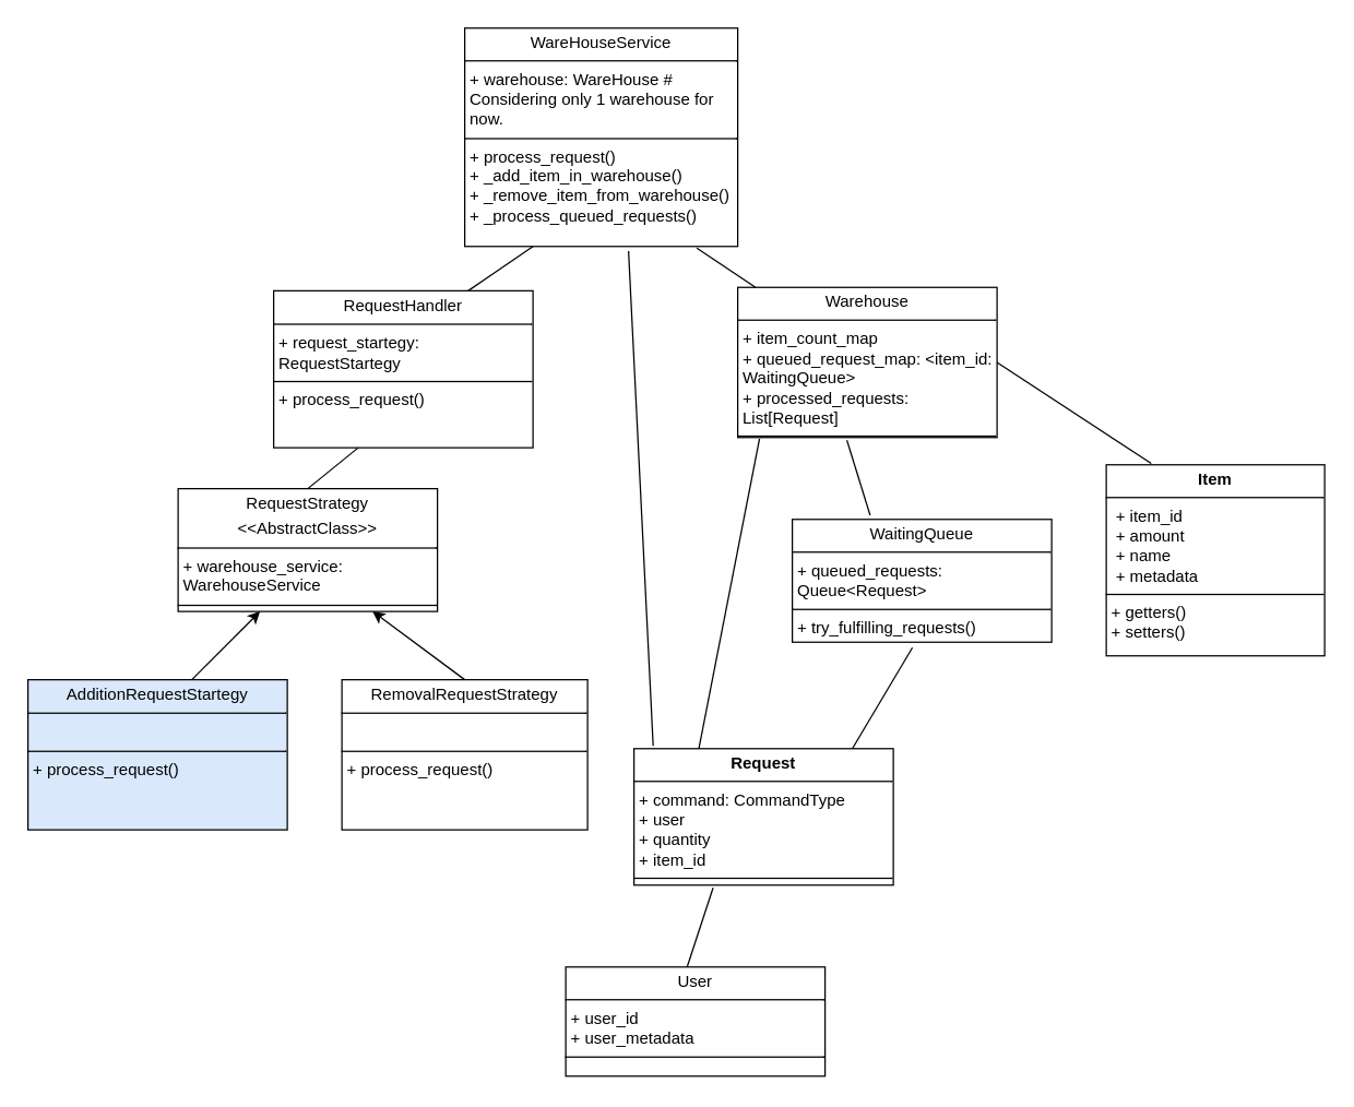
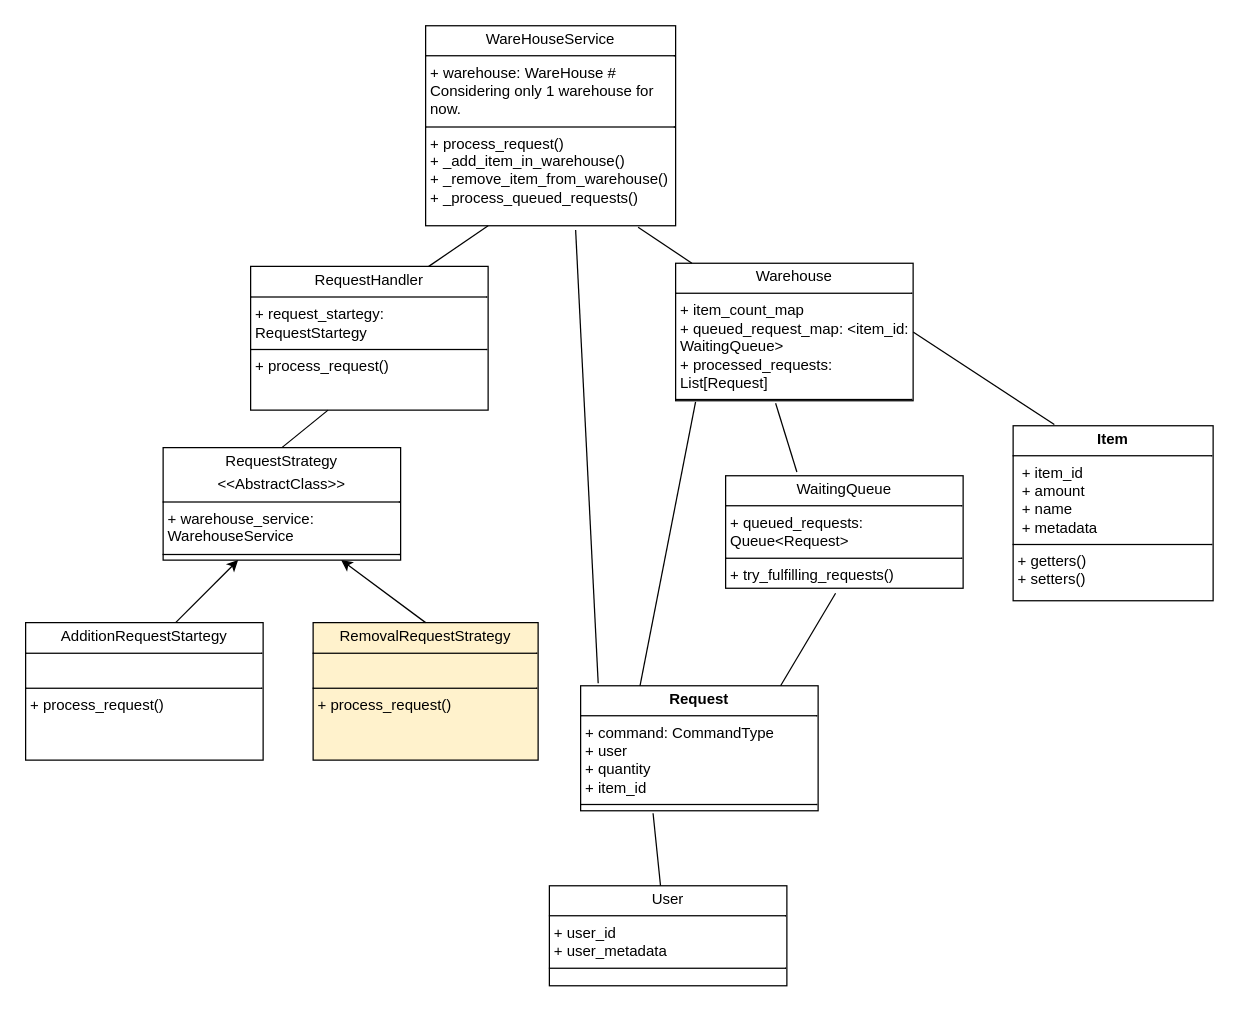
- <mxCell id="16" value="&lt;p style=&quot;margin:0px;margin-top:4px;text-align:center;&quot;&gt;AdditionRequestStartegy&lt;/p&gt;&lt;hr size=&quot;1&quot; style=&quot;border-style:solid;&quot;&gt;&lt;p style=&quot;margin:0px;margin-left:4px;&quot;&gt;&lt;br&gt;&lt;/p&gt;&lt;hr size=&quot;1&quot; style=&quot;border-style:solid;&quot;&gt;&lt;p style=&quot;margin:0px;margin-left:4px;&quot;&gt;+ process_request()&lt;/p&gt;" style="verticalAlign=top;align=left;overflow=fill;html=1;whiteSpace=wrap;fillColor=#dae8fc;" vertex="1" parent="1"><mxGeometry x="20" y="497.5" width="190" height="110" as="geometry" /></mxCell>
+ <mxCell id="16" value="&lt;p style=&quot;margin:0px;margin-top:4px;text-align:center;&quot;&gt;AdditionRequestStartegy&lt;/p&gt;&lt;hr size=&quot;1&quot; style=&quot;border-style:solid;&quot;&gt;&lt;p style=&quot;margin:0px;margin-left:4px;&quot;&gt;&lt;br&gt;&lt;/p&gt;&lt;hr size=&quot;1&quot; style=&quot;border-style:solid;&quot;&gt;&lt;p style=&quot;margin:0px;margin-left:4px;&quot;&gt;+ process_request()&lt;/p&gt;" style="verticalAlign=top;align=left;overflow=fill;html=1;whiteSpace=wrap;" vertex="1" parent="1"><mxGeometry x="20" y="497.5" width="190" height="110" as="geometry" /></mxCell>
- <mxCell id="17" value="&lt;p style=&quot;margin:0px;margin-top:4px;text-align:center;&quot;&gt;RemovalRequestStrategy&lt;/p&gt;&lt;hr size=&quot;1&quot; style=&quot;border-style:solid;&quot;&gt;&lt;p style=&quot;margin:0px;margin-left:4px;&quot;&gt;&lt;br&gt;&lt;/p&gt;&lt;hr size=&quot;1&quot; style=&quot;border-style:solid;&quot;&gt;&lt;p style=&quot;margin:0px;margin-left:4px;&quot;&gt;+ process_request()&lt;/p&gt;" style="verticalAlign=top;align=left;overflow=fill;html=1;whiteSpace=wrap;" vertex="1" parent="1"><mxGeometry x="250" y="497.5" width="180" height="110" as="geometry" /></mxCell>
+ <mxCell id="17" value="&lt;p style=&quot;margin:0px;margin-top:4px;text-align:center;&quot;&gt;RemovalRequestStrategy&lt;/p&gt;&lt;hr size=&quot;1&quot; style=&quot;border-style:solid;&quot;&gt;&lt;p style=&quot;margin:0px;margin-left:4px;&quot;&gt;&lt;br&gt;&lt;/p&gt;&lt;hr size=&quot;1&quot; style=&quot;border-style:solid;&quot;&gt;&lt;p style=&quot;margin:0px;margin-left:4px;&quot;&gt;+ process_request()&lt;/p&gt;" style="verticalAlign=top;align=left;overflow=fill;html=1;whiteSpace=wrap;fillColor=#fff2cc;" vertex="1" parent="1"><mxGeometry x="250" y="497.5" width="180" height="110" as="geometry" /></mxCell>
- <mxCell id="8" value="&lt;p style=&quot;margin:0px;margin-top:4px;text-align:center;&quot;&gt;User&lt;/p&gt;&lt;hr size=&quot;1&quot; style=&quot;border-style:solid;&quot;&gt;&lt;p style=&quot;margin:0px;margin-left:4px;&quot;&gt;+ user_id&lt;/p&gt;&lt;p style=&quot;margin:0px;margin-left:4px;&quot;&gt;+ user_metadata&lt;/p&gt;&lt;hr size=&quot;1&quot; style=&quot;border-style:solid;&quot;&gt;&lt;p style=&quot;margin:0px;margin-left:4px;&quot;&gt;&lt;br&gt;&lt;/p&gt;" style="verticalAlign=top;align=left;overflow=fill;html=1;whiteSpace=wrap;" vertex="1" parent="1"><mxGeometry x="414" y="708.02" width="190" height="80" as="geometry" /></mxCell>
+ <mxCell id="8" value="&lt;p style=&quot;margin:0px;margin-top:4px;text-align:center;&quot;&gt;User&lt;/p&gt;&lt;hr size=&quot;1&quot; style=&quot;border-style:solid;&quot;&gt;&lt;p style=&quot;margin:0px;margin-left:4px;&quot;&gt;+ user_id&lt;/p&gt;&lt;p style=&quot;margin:0px;margin-left:4px;&quot;&gt;+ user_metadata&lt;/p&gt;&lt;hr size=&quot;1&quot; style=&quot;border-style:solid;&quot;&gt;&lt;p style=&quot;margin:0px;margin-left:4px;&quot;&gt;&lt;br&gt;&lt;/p&gt;" style="verticalAlign=top;align=left;overflow=fill;html=1;whiteSpace=wrap;" vertex="1" parent="1"><mxGeometry x="439" y="708.02" width="190" height="80" as="geometry" /></mxCell>
